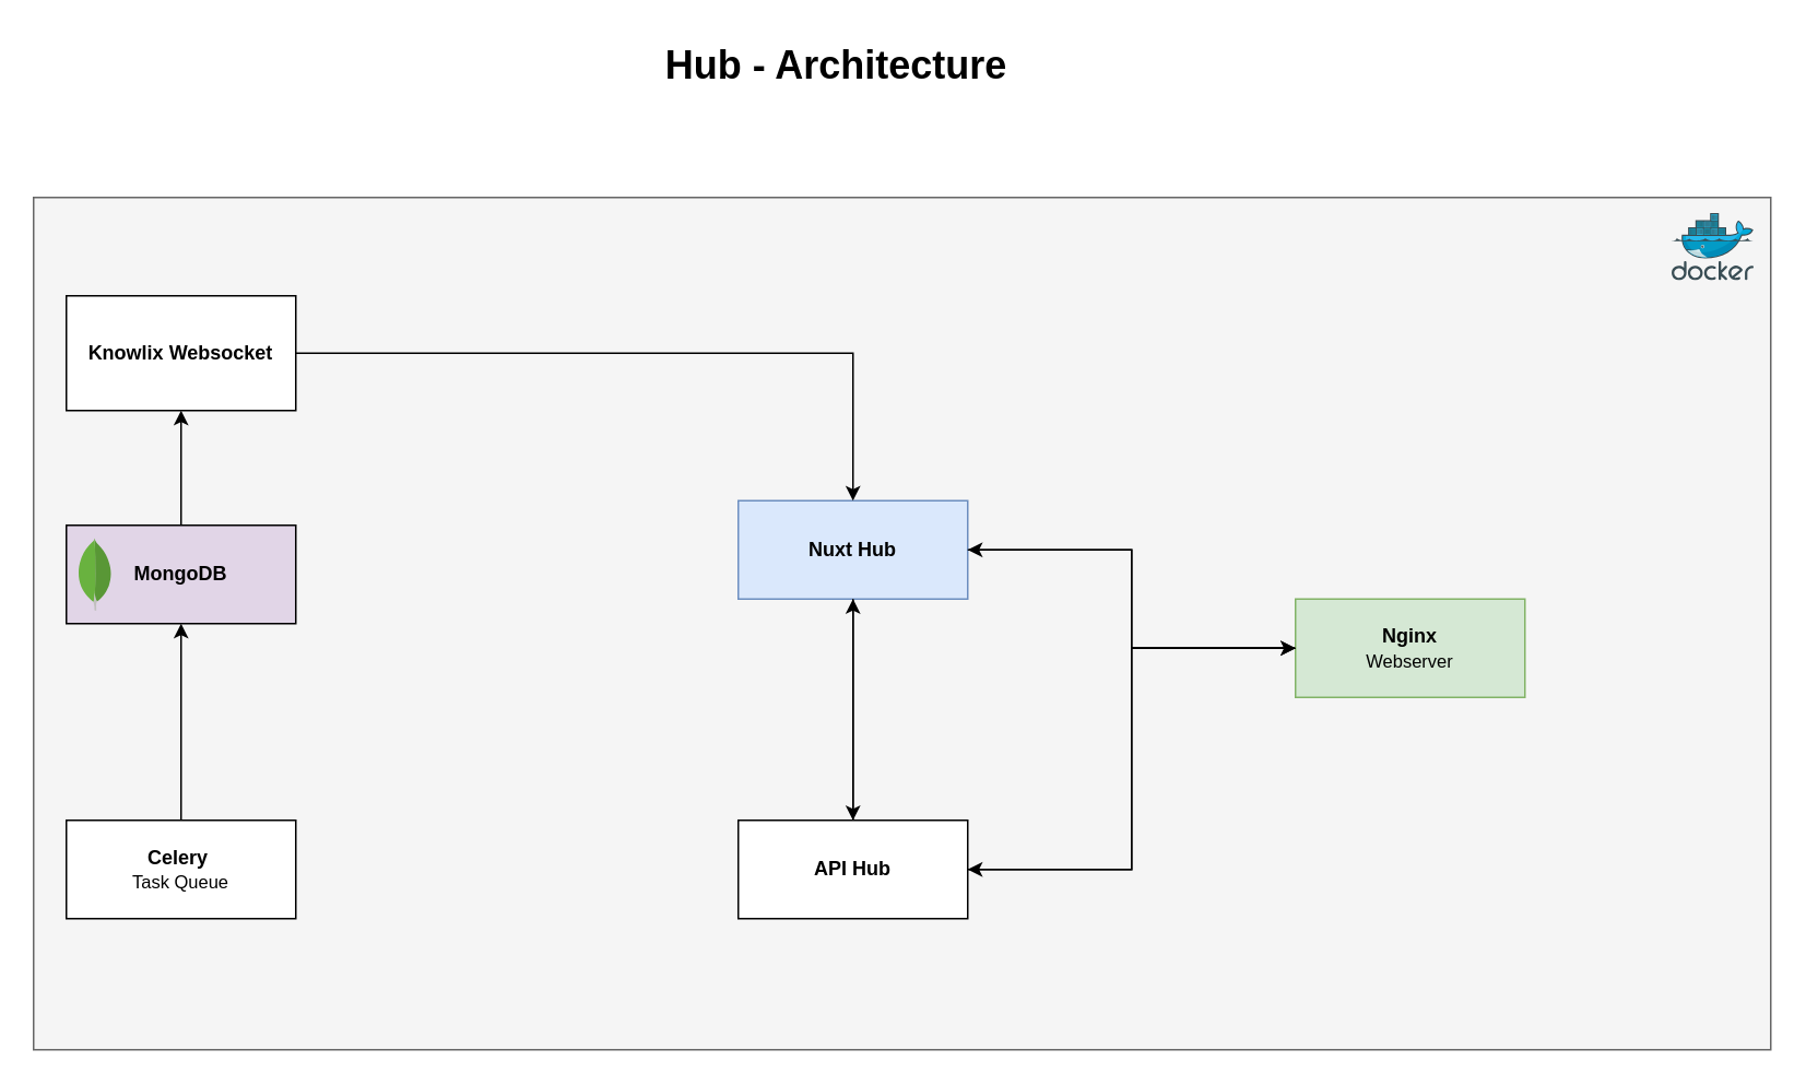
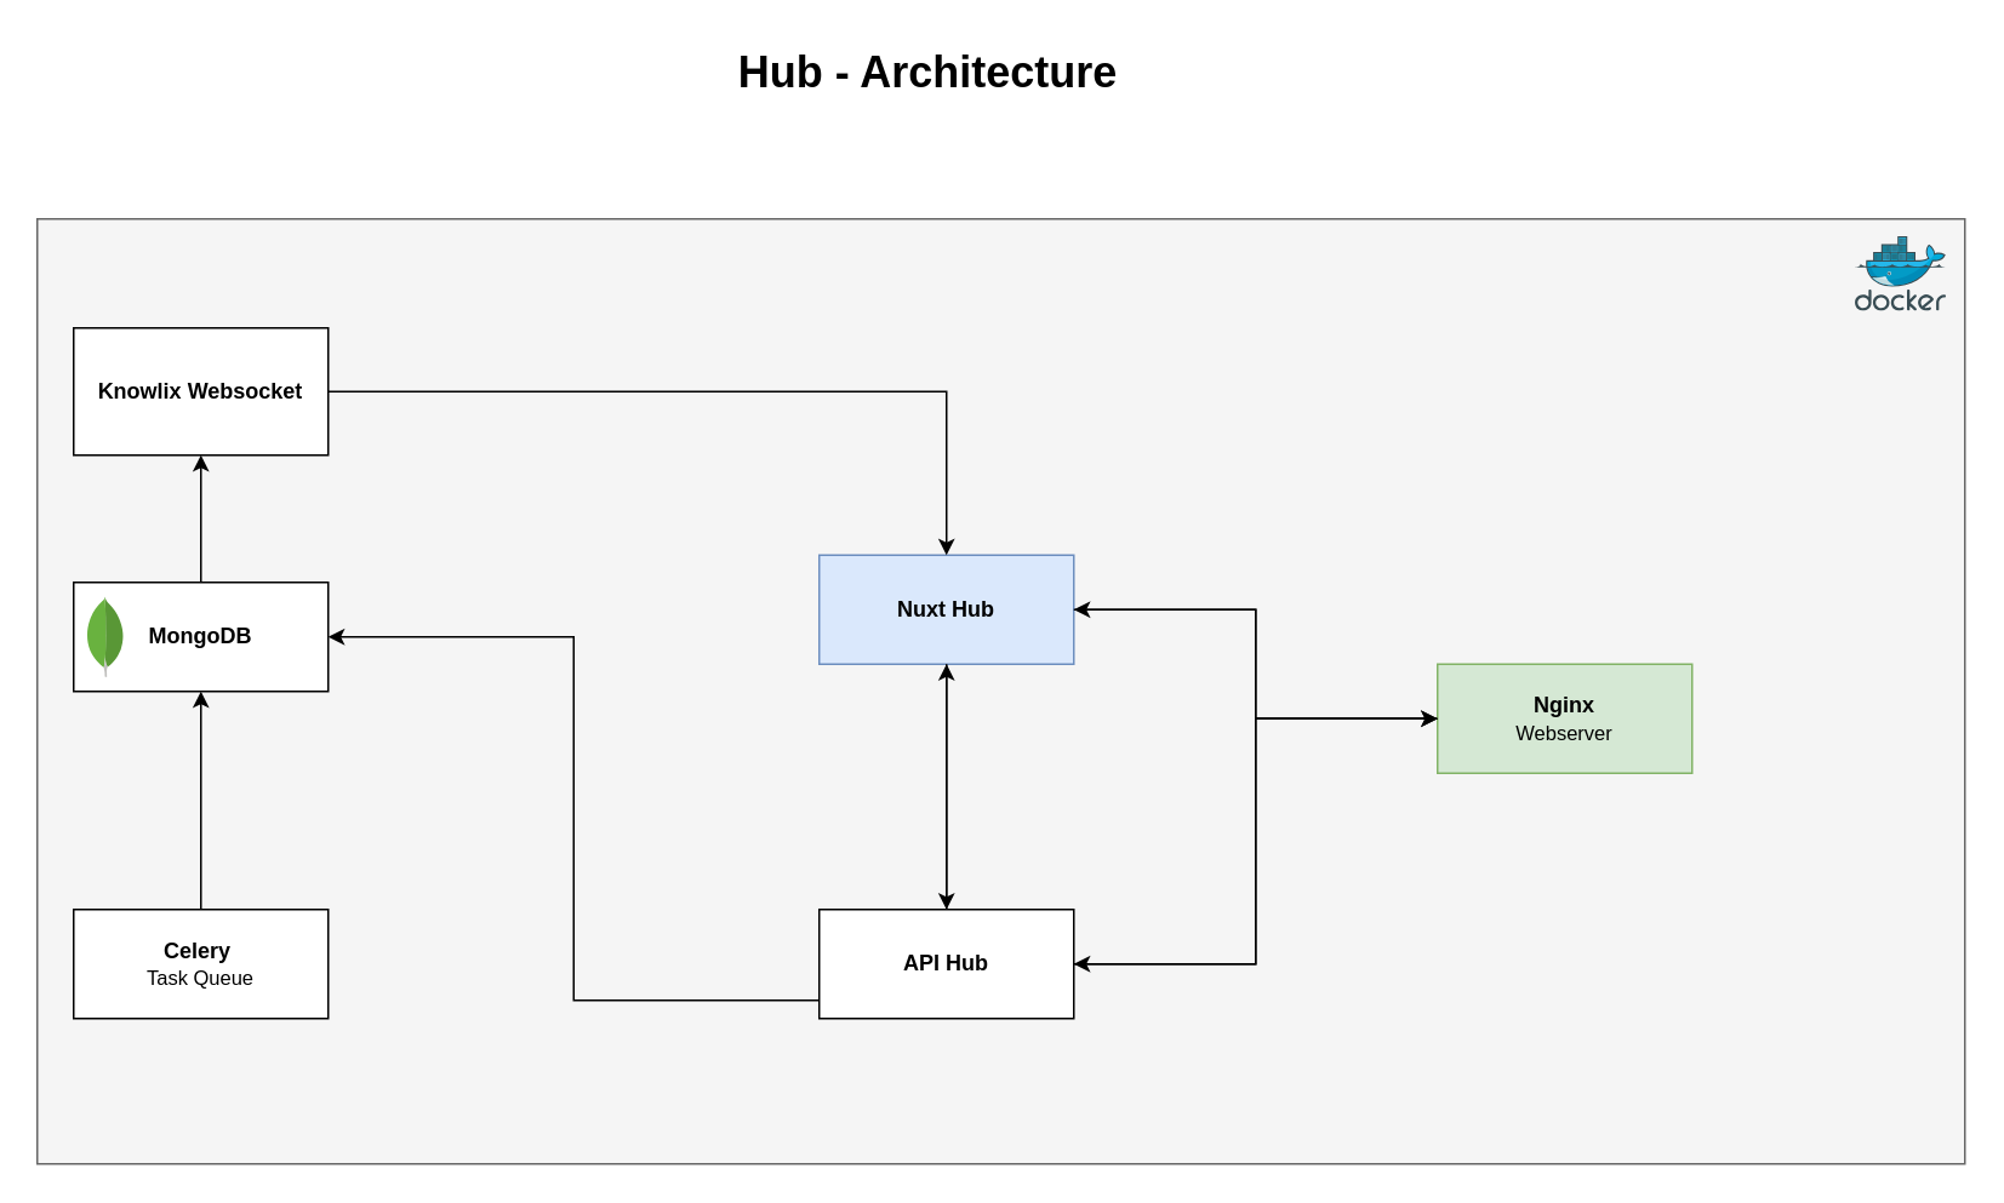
- <mxCell id="13" value="&lt;b&gt;MongoDB&lt;/b&gt;" style="rounded=0;whiteSpace=wrap;html=1;fillColor=#e1d5e7;" vertex="1" parent="12"><mxGeometry width="140" height="60" as="geometry" /></mxCell>
+ <mxCell id="13" value="&lt;b&gt;MongoDB&lt;/b&gt;" style="rounded=0;whiteSpace=wrap;html=1;" vertex="1" parent="12"><mxGeometry width="140" height="60" as="geometry" /></mxCell>
+ <mxCell id="3" style="edgeStyle=orthogonalEdgeStyle;rounded=0;orthogonalLoop=1;jettySize=auto;html=1;entryX=1;entryY=0.5;entryDx=0;entryDy=0;" edge="1" parent="1" source="10" target="13"><mxGeometry relative="1" as="geometry"><Array as="points"><mxPoint x="315" y="550" /><mxPoint x="315" y="350" /></Array></mxGeometry></mxCell>
